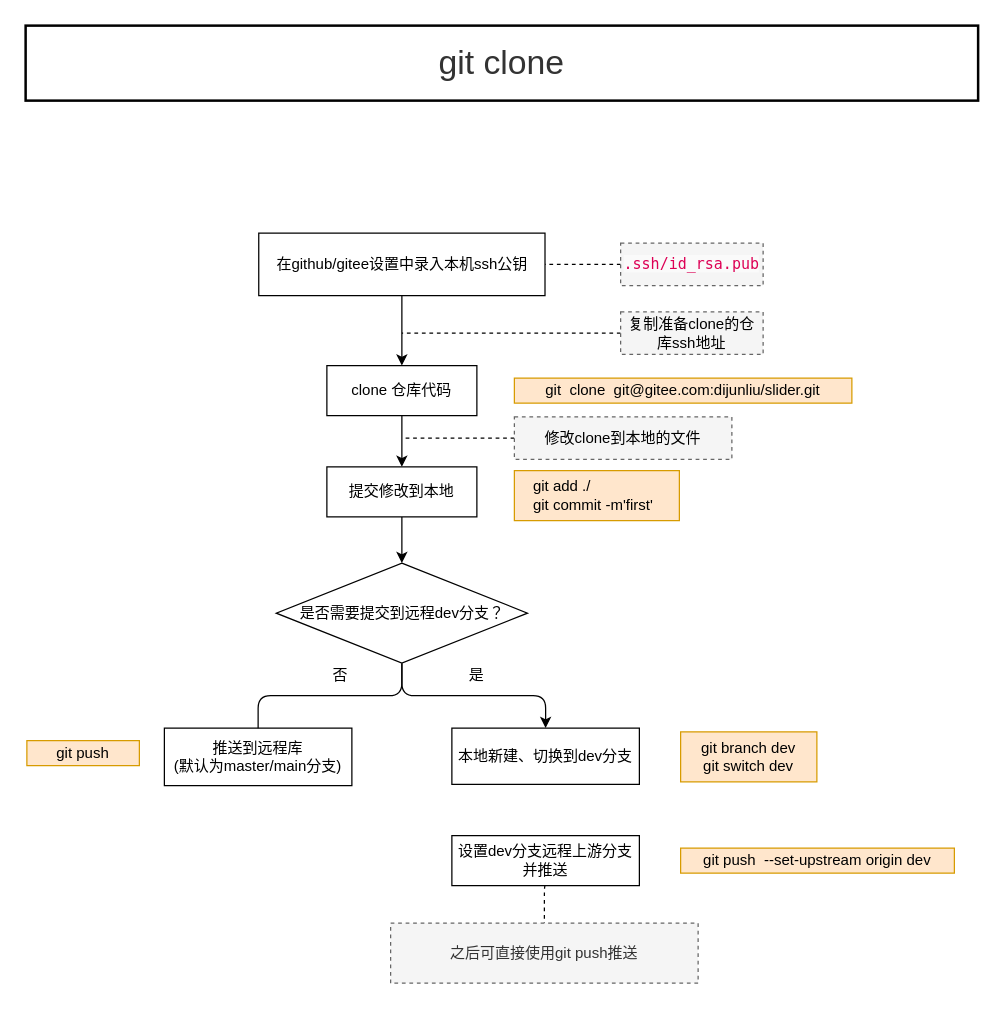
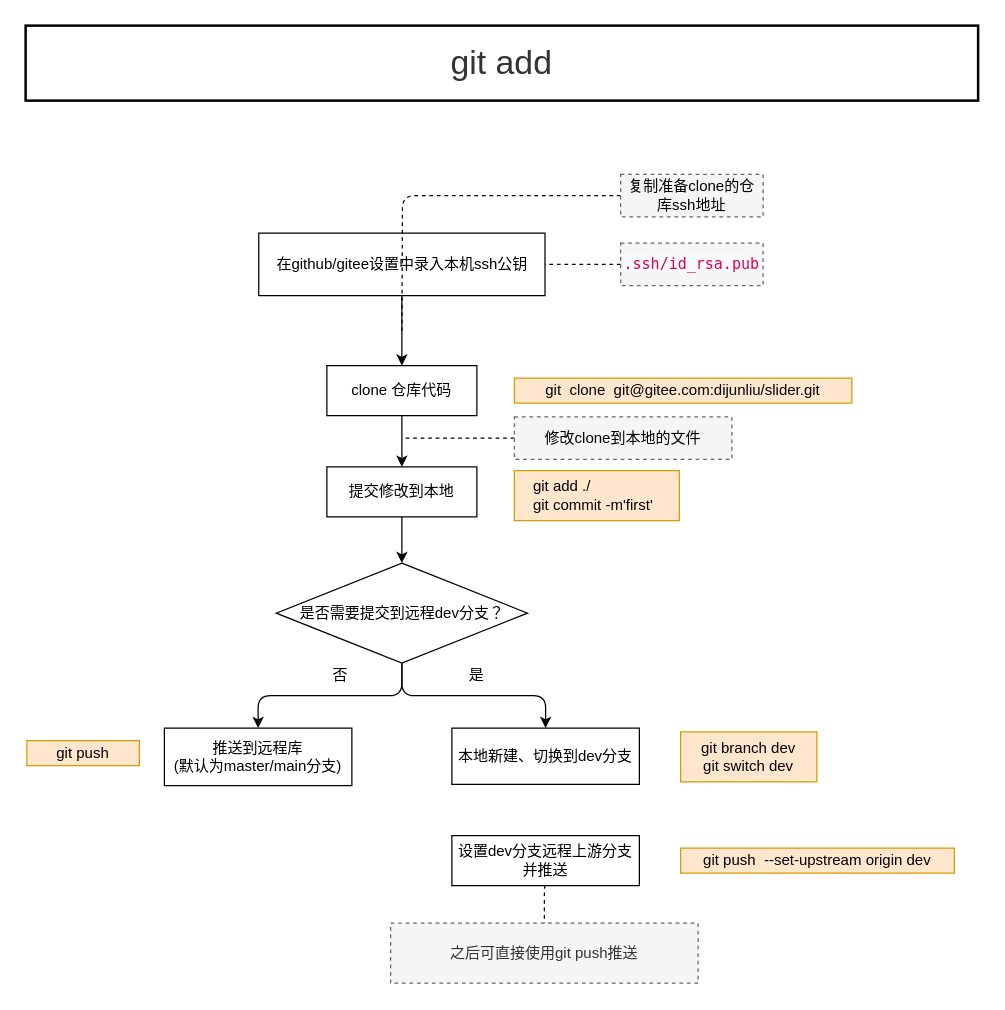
- <mxCell id="25" value="&lt;span style=&quot;font-size: 27px&quot;&gt;&lt;font color=&quot;#333333&quot;&gt;git clone&lt;/font&gt;&lt;/span&gt;" style="whiteSpace=wrap;html=1;strokeWidth=2;gradientColor=#ffffff;" vertex="1" parent="1"><mxGeometry x="20" y="20" width="762" height="60" as="geometry" /></mxCell>
+ <mxCell id="25" value="&lt;span style=&quot;font-size: 27px&quot;&gt;&lt;font color=&quot;#333333&quot;&gt;git add&lt;/font&gt;&lt;/span&gt;" style="whiteSpace=wrap;html=1;strokeWidth=2;gradientColor=#ffffff;" vertex="1" parent="1"><mxGeometry x="20" y="20" width="762" height="60" as="geometry" /></mxCell>
- <mxCell id="24" value="&lt;span style=&quot;color: rgb(0 , 0 , 0)&quot;&gt;复制准备clone的仓库ssh地址&lt;/span&gt;" style="whiteSpace=wrap;html=1;align=center;dashed=1;fillColor=#f5f5f5;strokeColor=#666666;fontColor=#333333;" parent="1" vertex="1"><mxGeometry x="496" y="249" width="114" height="34" as="geometry" /></mxCell>
+ <mxCell id="24" value="&lt;span style=&quot;color: rgb(0 , 0 , 0)&quot;&gt;复制准备clone的仓库ssh地址&lt;/span&gt;" style="whiteSpace=wrap;html=1;align=center;dashed=1;fillColor=#f5f5f5;strokeColor=#666666;fontColor=#333333;" parent="1" vertex="1"><mxGeometry x="496" y="139" width="114" height="34" as="geometry" /></mxCell>
- <mxCell id="12" style="edgeStyle=orthogonalEdgeStyle;orthogonalLoop=1;jettySize=auto;html=1;exitX=0.5;exitY=1;exitDx=0;exitDy=0;entryX=0.5;entryY=0;entryDx=0;entryDy=0;shadow=0;endArrow=none;endFill=1;strokeWidth=1;exitPerimeter=0;" parent="1" source="14" target="10" edge="1"><mxGeometry relative="1" as="geometry" /></mxCell>
+ <mxCell id="12" style="edgeStyle=orthogonalEdgeStyle;orthogonalLoop=1;jettySize=auto;html=1;exitX=0.5;exitY=1;exitDx=0;exitDy=0;entryX=0.5;entryY=0;entryDx=0;entryDy=0;shadow=0;endArrow=classic;endFill=1;strokeWidth=1;exitPerimeter=0;" parent="1" source="14" target="10" edge="1"><mxGeometry relative="1" as="geometry" /></mxCell>
